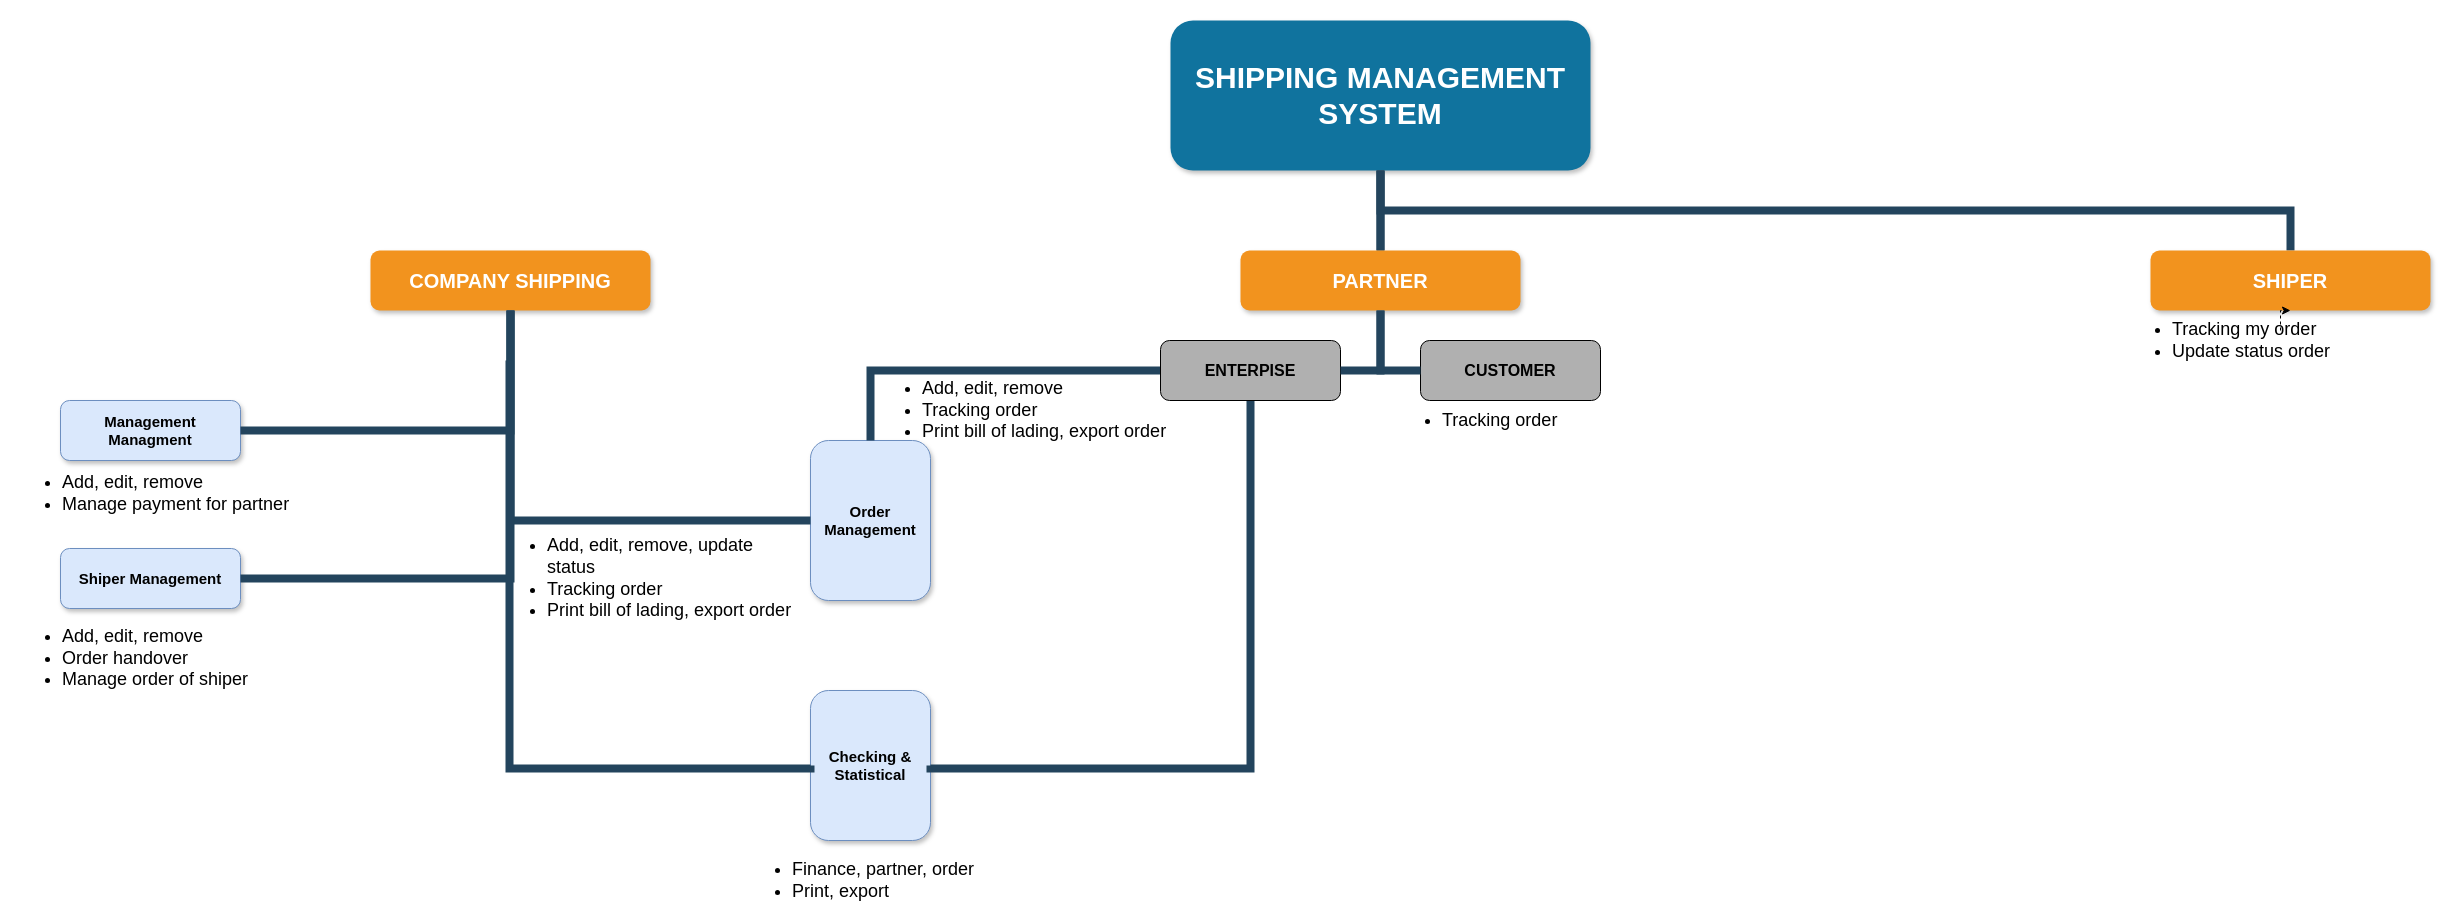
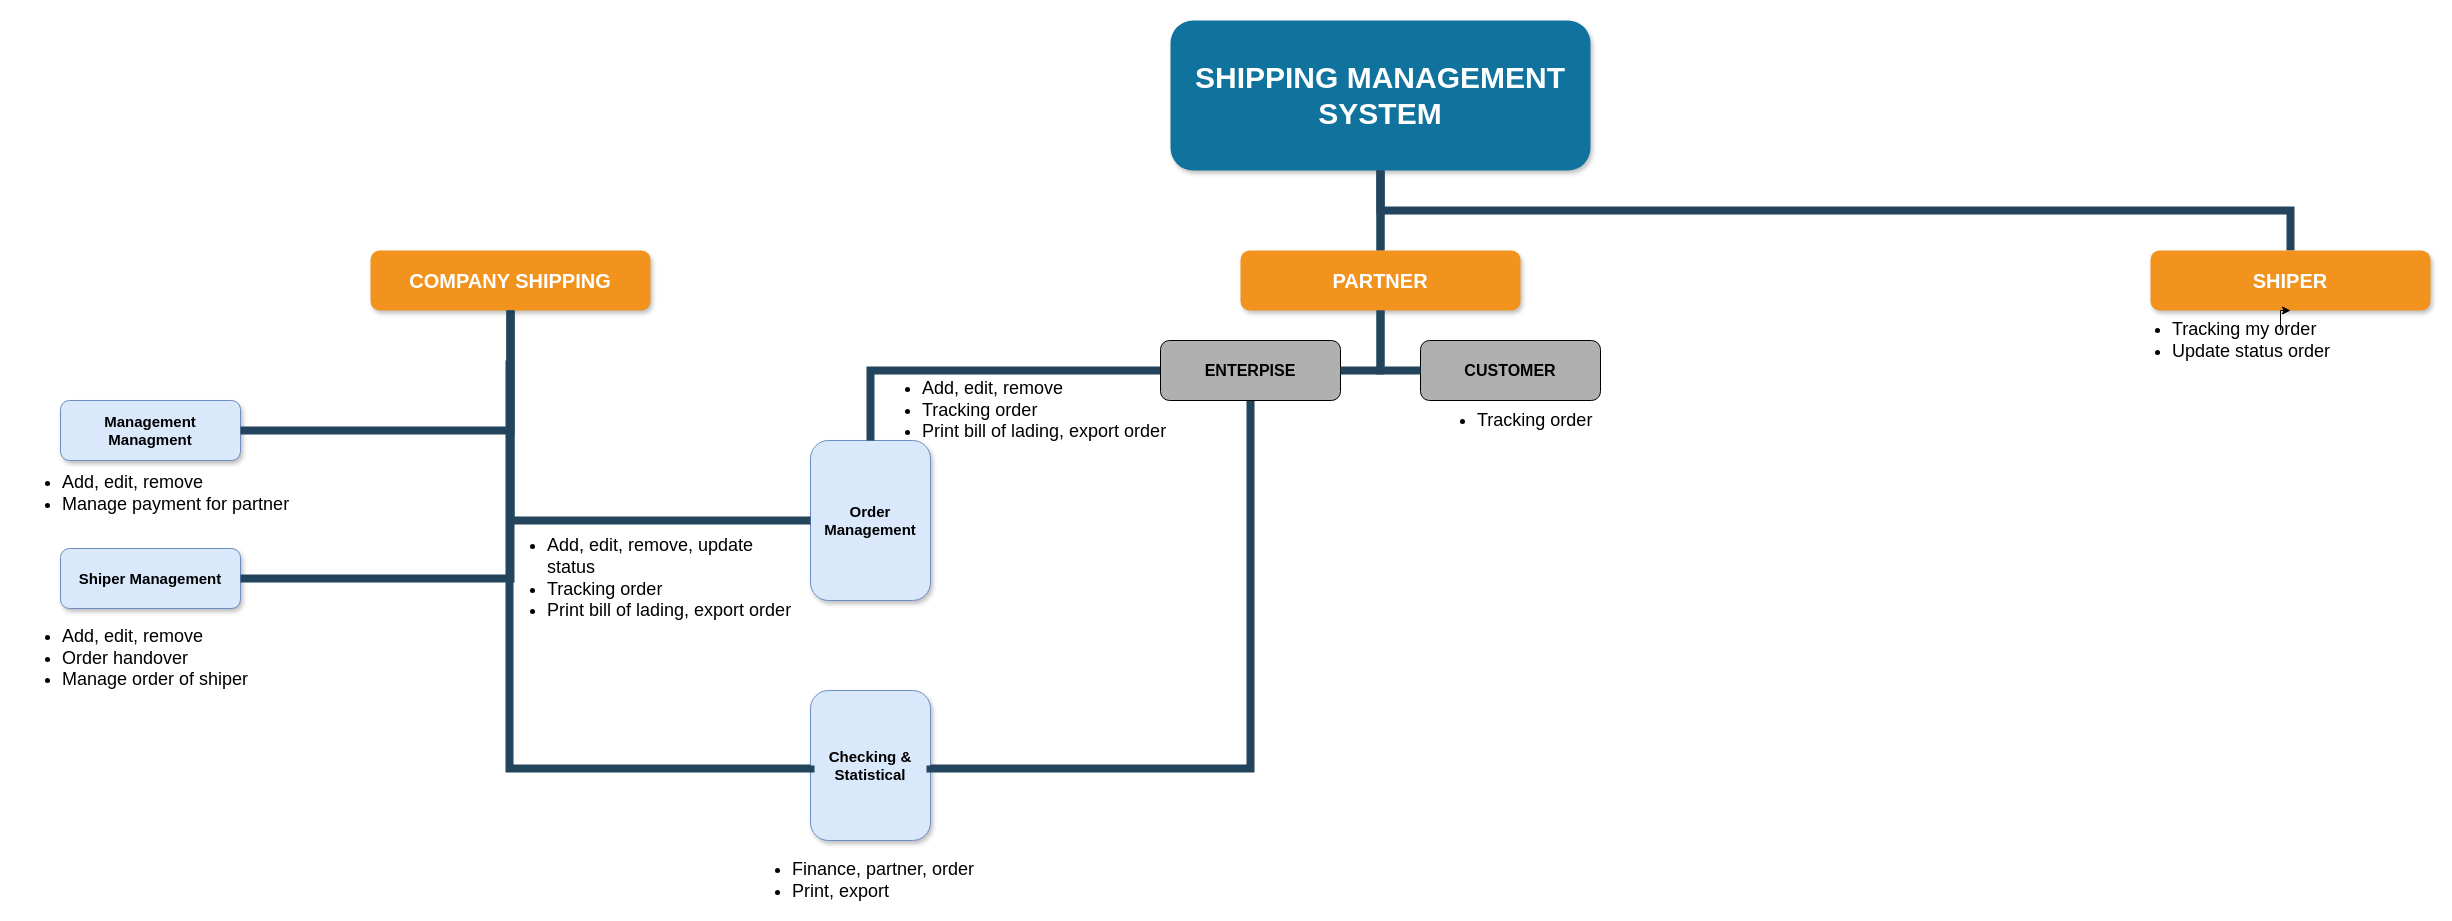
- <mxCell id="29" value="" style="edgeStyle=orthogonalEdgeStyle;rounded=0;orthogonalLoop=1;jettySize=auto;html=1;fontFamily=Helvetica;fontSize=18;dashed=1;" edge="1" parent="1" source="30" target="23"><mxGeometry relative="1" as="geometry" /></mxCell>
+ <mxCell id="29" value="" style="edgeStyle=orthogonalEdgeStyle;rounded=0;orthogonalLoop=1;jettySize=auto;html=1;fontFamily=Helvetica;fontSize=18;" edge="1" parent="1" source="30" target="23"><mxGeometry relative="1" as="geometry" /></mxCell>
- <mxCell id="28" value="&lt;ul style=&quot;font-size: 18px&quot;&gt;&lt;li style=&quot;font-size: 18px&quot;&gt;Tracking order&lt;/li&gt;&lt;/ul&gt;" style="text;html=1;strokeColor=none;fillColor=none;align=left;verticalAlign=middle;whiteSpace=wrap;rounded=0;fontFamily=Helvetica;fontSize=18;" vertex="1" parent="1"><mxGeometry x="1400" y="410" width="300" height="20" as="geometry" /></mxCell>
+ <mxCell id="28" value="&lt;ul style=&quot;font-size: 18px&quot;&gt;&lt;li style=&quot;font-size: 18px&quot;&gt;Tracking order&lt;/li&gt;&lt;/ul&gt;" style="text;html=1;strokeColor=none;fillColor=none;align=left;verticalAlign=middle;whiteSpace=wrap;rounded=0;fontFamily=Helvetica;fontSize=18;" vertex="1" parent="1"><mxGeometry x="1435" y="410" width="300" height="20" as="geometry" /></mxCell>
